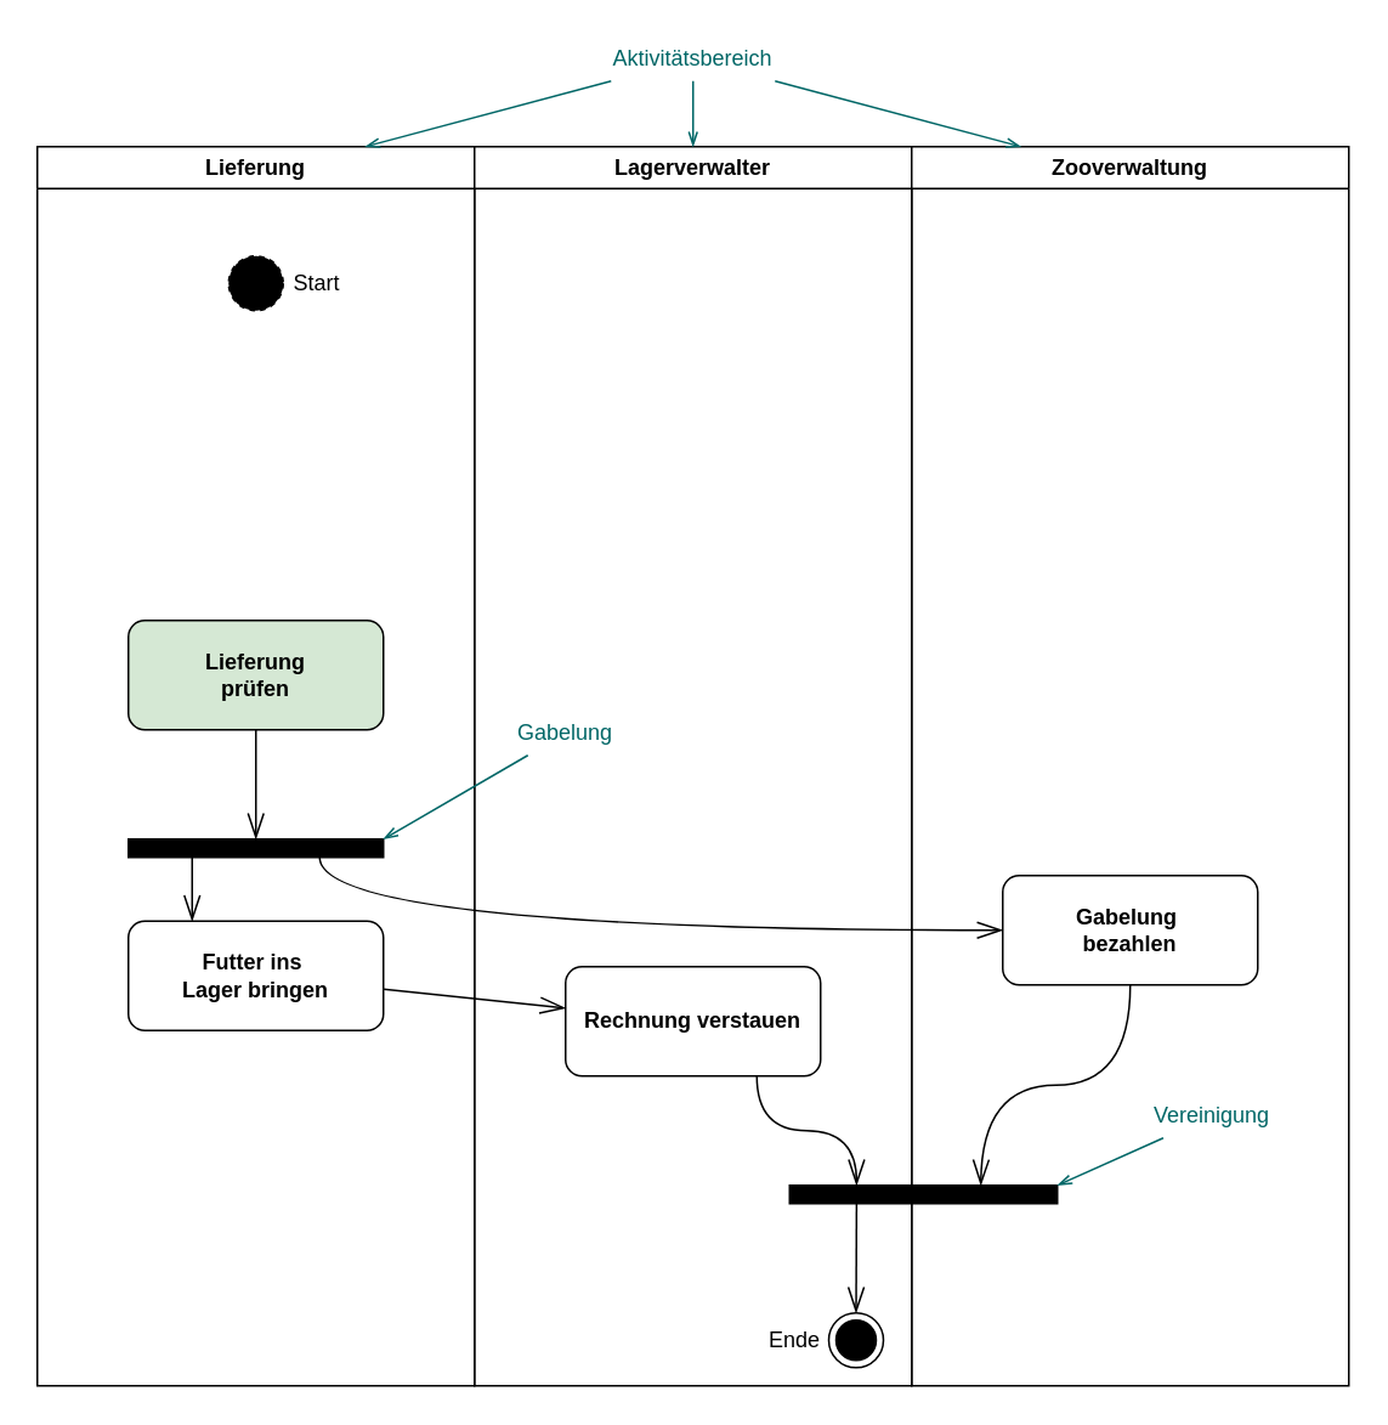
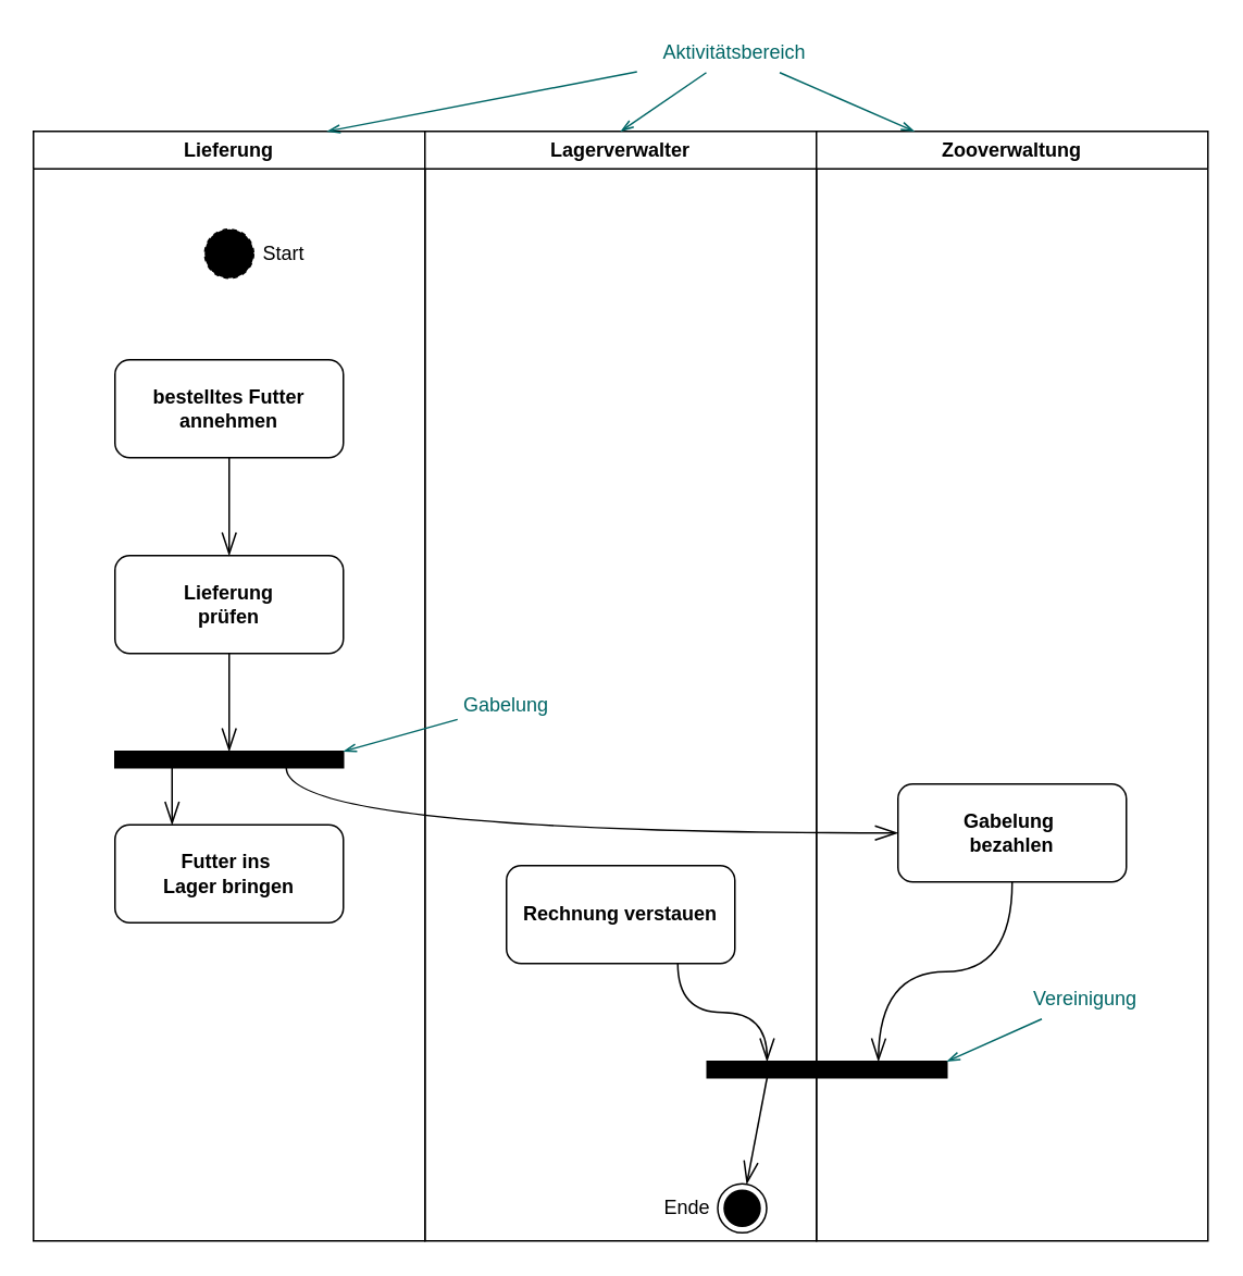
- <mxCell id="26" value="Aktivitätsbereich" style="text;html=1;strokeColor=none;fillColor=none;align=center;verticalAlign=middle;whiteSpace=wrap;rounded=0;fontColor=#006666;" vertex="1" parent="1"><mxGeometry x="320" y="20" width="120" height="24" as="geometry" /></mxCell>
+ <mxCell id="26" value="Aktivitätsbereich" style="text;html=1;strokeColor=none;fillColor=none;align=center;verticalAlign=middle;whiteSpace=wrap;rounded=0;fontColor=#006666;" vertex="1" parent="1"><mxGeometry x="390" y="20" width="120" height="24" as="geometry" /></mxCell>
+ <mxCell id="3" value="bestelltes Futter annehmen" style="rounded=1;whiteSpace=wrap;html=1;fontStyle=1" parent="2" vertex="1"><mxGeometry x="50" y="140" width="140" height="60" as="geometry" /></mxCell>
+ <mxCell id="7" value="" style="endArrow=openThin;html=1;rounded=0;endFill=0;endSize=12;" parent="2" source="3" target="4" edge="1"><mxGeometry width="50" height="50" relative="1" as="geometry"><mxPoint x="105" y="120" as="sourcePoint" /><mxPoint x="165" y="120" as="targetPoint" /></mxGeometry></mxCell>
- <mxCell id="4" value="&lt;div&gt;Lieferung&lt;/div&gt;&lt;div&gt;prüfen&lt;br&gt;&lt;/div&gt;" style="rounded=1;whiteSpace=wrap;html=1;fontStyle=1;fillColor=#d5e8d4;" parent="2" vertex="1"><mxGeometry x="50" y="260" width="140" height="60" as="geometry" /></mxCell>
+ <mxCell id="4" value="&lt;div&gt;Lieferung&lt;/div&gt;&lt;div&gt;prüfen&lt;br&gt;&lt;/div&gt;" style="rounded=1;whiteSpace=wrap;html=1;fontStyle=1" parent="2" vertex="1"><mxGeometry x="50" y="260" width="140" height="60" as="geometry" /></mxCell>
- <mxCell id="17" value="Gabelung" style="text;html=1;strokeColor=none;fillColor=none;align=center;verticalAlign=middle;whiteSpace=wrap;rounded=0;fontColor=#006666;" parent="11" vertex="1"><mxGeometry x="20" y="310" width="60" height="24" as="geometry" /></mxCell>
+ <mxCell id="17" value="Gabelung" style="text;html=1;strokeColor=none;fillColor=none;align=center;verticalAlign=middle;whiteSpace=wrap;rounded=0;fontColor=#006666;" parent="11" vertex="1"><mxGeometry x="20" y="340" width="60" height="24" as="geometry" /></mxCell>
- <mxCell id="25" value="" style="endArrow=openThin;html=1;rounded=0;endFill=0;endSize=12;" parent="1" source="5" target="15" edge="1"><mxGeometry width="50" height="50" relative="1" as="geometry"><mxPoint x="115" y="480" as="sourcePoint" /><mxPoint x="115" y="540" as="targetPoint" /></mxGeometry></mxCell>
- <mxCell id="13" value="Ende" style="ellipse;html=1;shape=endState;fillColor=strokeColor;labelPosition=left;verticalLabelPosition=middle;align=right;verticalAlign=middle;spacingRight=4;" parent="11" vertex="1"><mxGeometry x="194.5" y="640" width="30" height="30" as="geometry" /></mxCell>
+ <mxCell id="13" value="Ende" style="ellipse;html=1;shape=endState;fillColor=strokeColor;labelPosition=left;verticalLabelPosition=middle;align=right;verticalAlign=middle;spacingRight=4;" parent="11" vertex="1"><mxGeometry x="179.5" y="645" width="30" height="30" as="geometry" /></mxCell>
